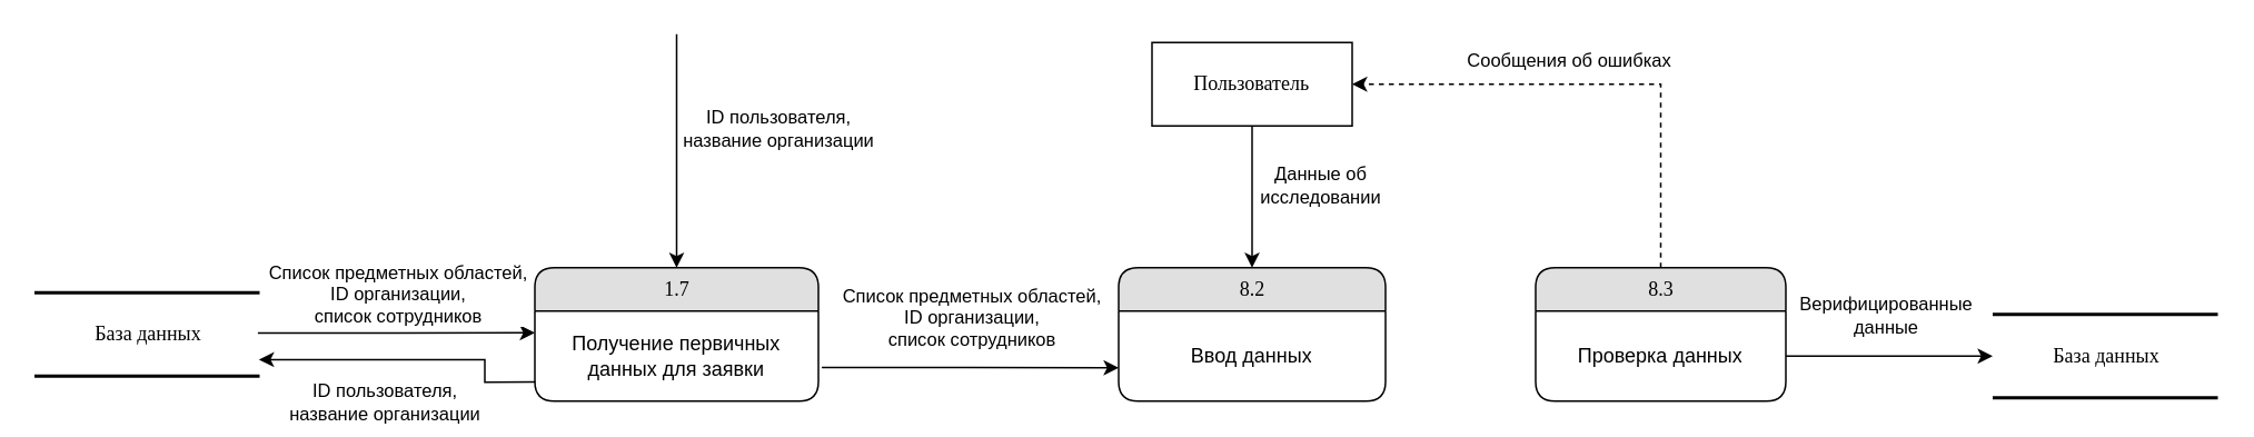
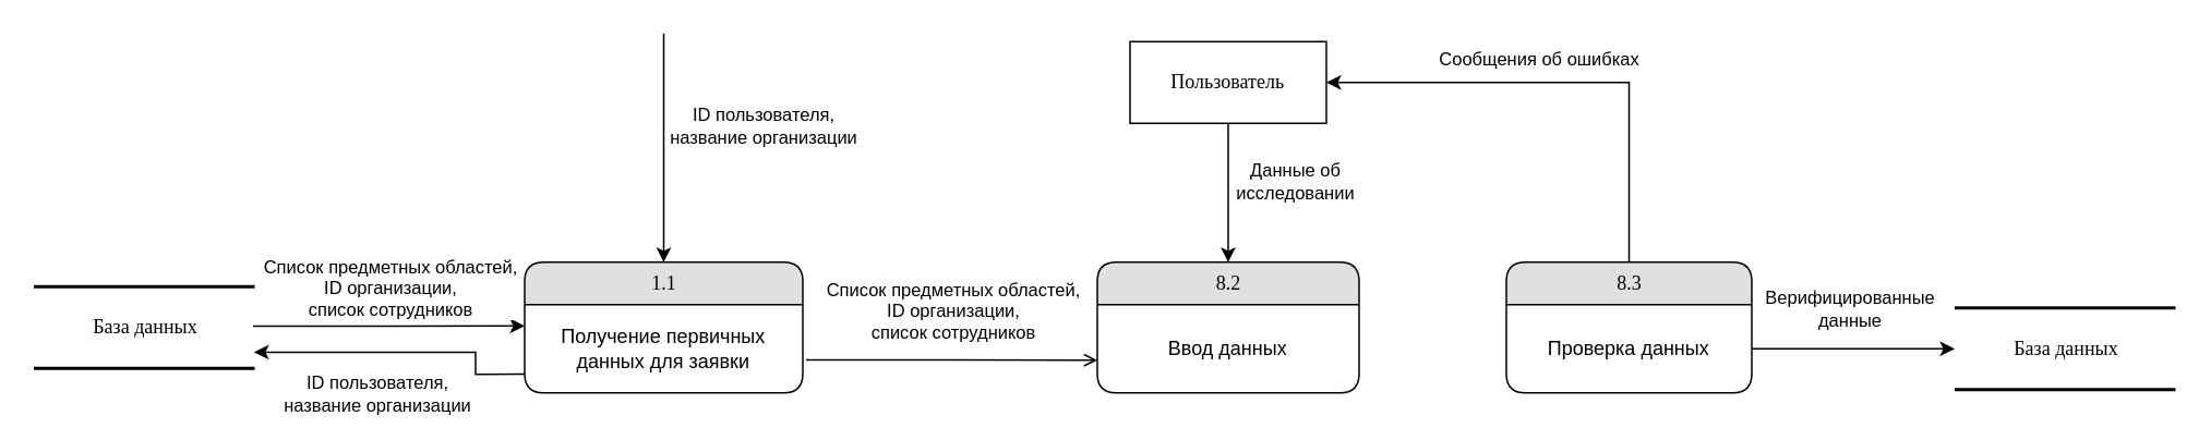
- <mxCell id="18" style="edgeStyle=orthogonalEdgeStyle;rounded=0;orthogonalLoop=1;jettySize=auto;html=1;exitX=0.5;exitY=0;exitDx=0;exitDy=0;entryX=1;entryY=0.5;entryDx=0;entryDy=0;dashed=1;" edge="1" parent="1" source="20" target="13"><mxGeometry relative="1" as="geometry" /></mxCell>
+ <mxCell id="18" style="edgeStyle=orthogonalEdgeStyle;rounded=0;orthogonalLoop=1;jettySize=auto;html=1;exitX=0.5;exitY=0;exitDx=0;exitDy=0;entryX=1;entryY=0.5;entryDx=0;entryDy=0;" edge="1" parent="1" source="20" target="13"><mxGeometry relative="1" as="geometry" /></mxCell>
- <mxCell id="4" value="1.7" style="swimlane;html=1;fontStyle=0;childLayout=stackLayout;horizontal=1;startSize=26;fillColor=#e0e0e0;horizontalStack=0;resizeParent=1;resizeLast=0;collapsible=1;marginBottom=0;swimlaneFillColor=#ffffff;align=center;rounded=1;shadow=0;comic=0;labelBackgroundColor=none;strokeWidth=1;fontFamily=Verdana;fontSize=12" vertex="1" parent="1"><mxGeometry x="320" y="160" width="170" height="80" as="geometry" /></mxCell>
+ <mxCell id="4" value="1.1" style="swimlane;html=1;fontStyle=0;childLayout=stackLayout;horizontal=1;startSize=26;fillColor=#e0e0e0;horizontalStack=0;resizeParent=1;resizeLast=0;collapsible=1;marginBottom=0;swimlaneFillColor=#ffffff;align=center;rounded=1;shadow=0;comic=0;labelBackgroundColor=none;strokeWidth=1;fontFamily=Verdana;fontSize=12" vertex="1" parent="1"><mxGeometry x="320" y="160" width="170" height="80" as="geometry" /></mxCell>
- <mxCell id="14" value="" style="edgeStyle=orthogonalEdgeStyle;rounded=0;orthogonalLoop=1;jettySize=auto;html=1;exitX=1.012;exitY=0.627;exitDx=0;exitDy=0;entryX=0;entryY=0.75;entryDx=0;entryDy=0;exitPerimeter=0;" edge="1" parent="1" source="5" target="9"><mxGeometry relative="1" as="geometry" /></mxCell>
+ <mxCell id="14" value="" style="edgeStyle=orthogonalEdgeStyle;rounded=0;orthogonalLoop=1;jettySize=auto;html=1;exitX=1.012;exitY=0.627;exitDx=0;exitDy=0;entryX=0;entryY=0.75;entryDx=0;entryDy=0;exitPerimeter=0;endArrow=open;" edge="1" parent="1" source="5" target="9"><mxGeometry relative="1" as="geometry" /></mxCell>
